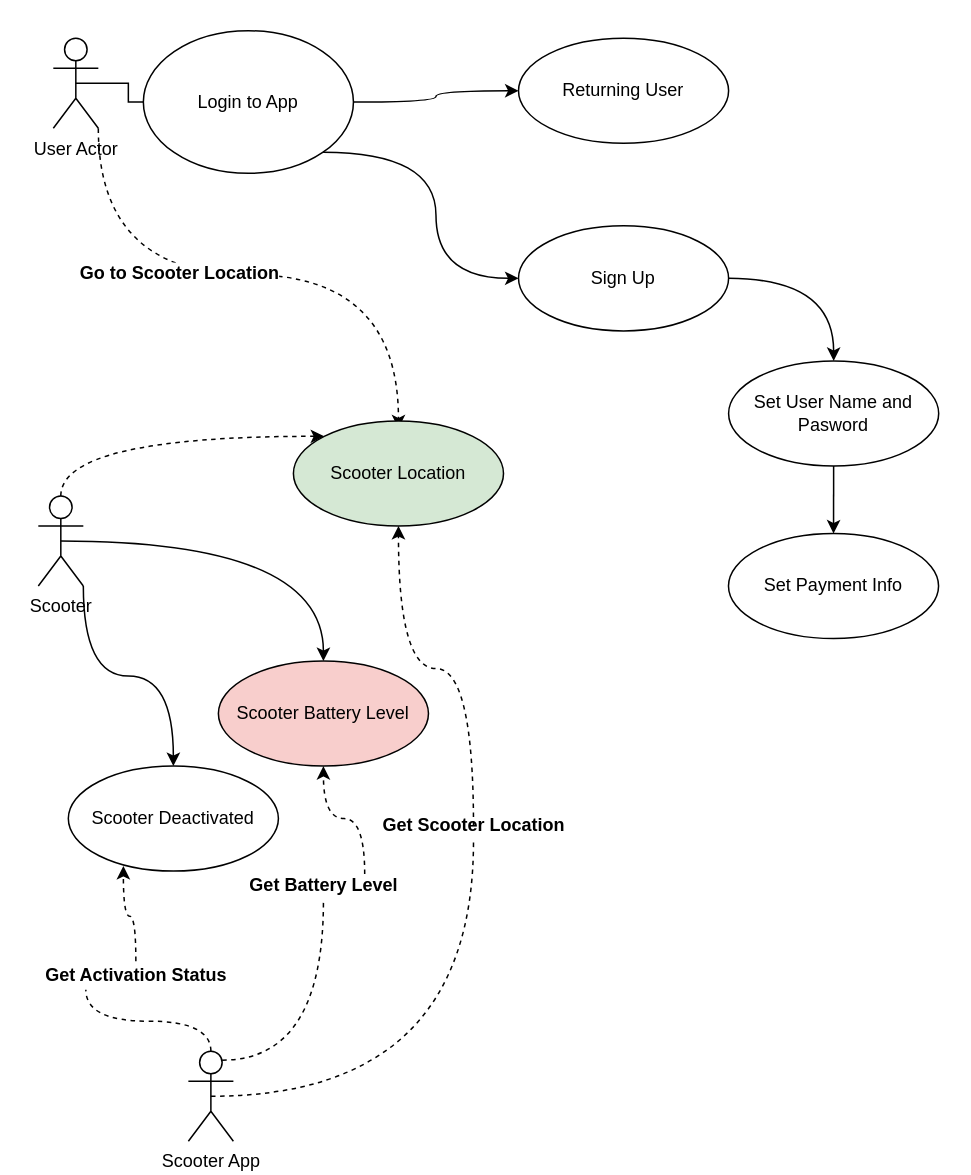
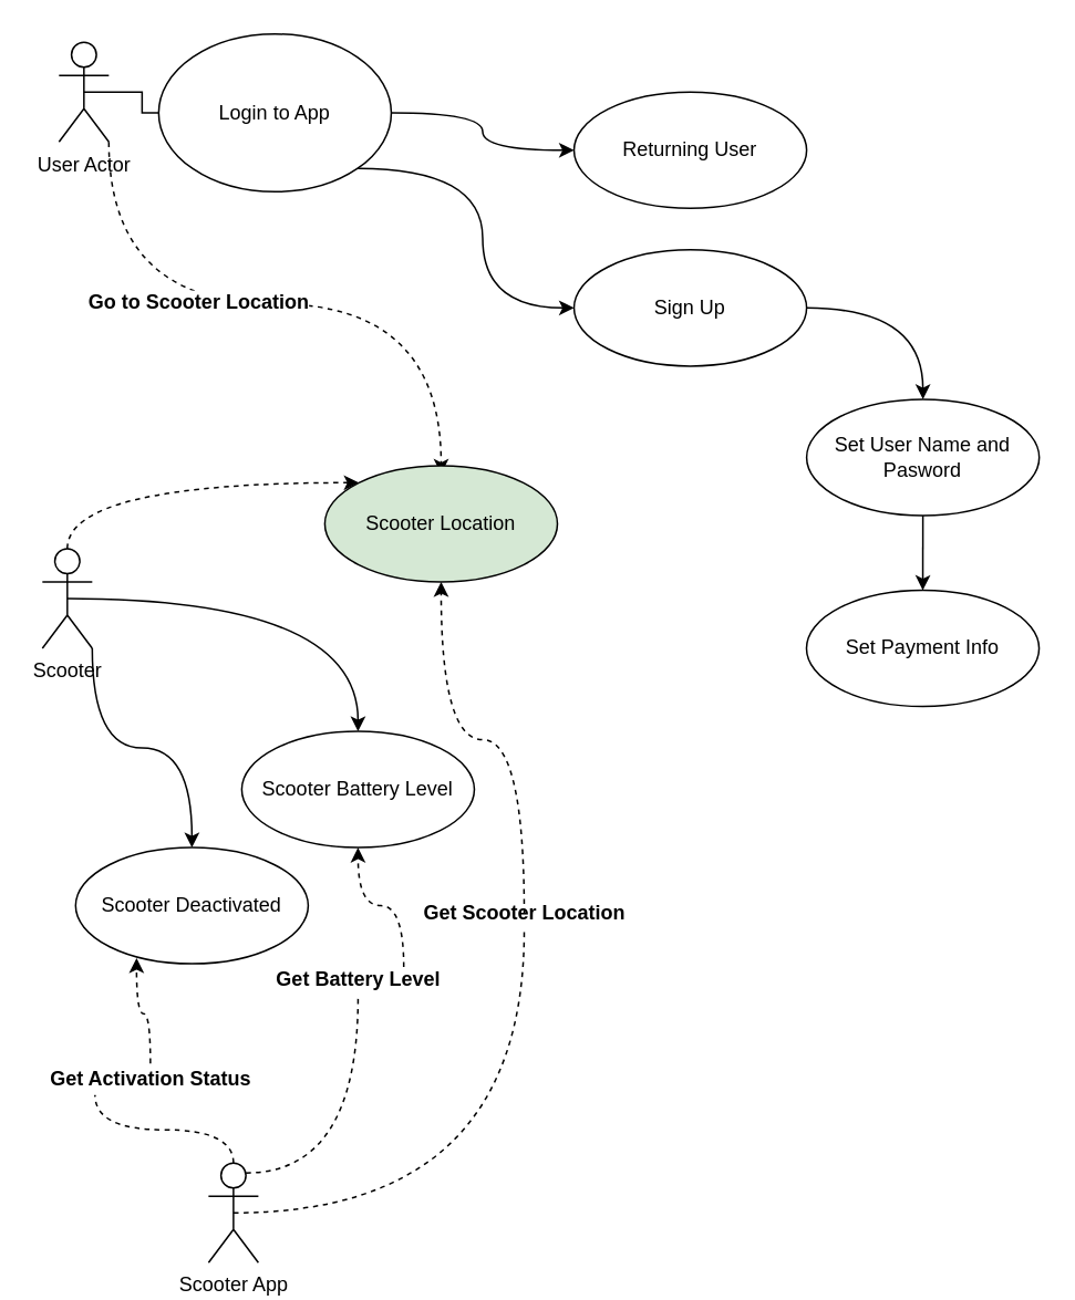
- <mxCell id="15" value="Returning User" style="ellipse;whiteSpace=wrap;html=1;" vertex="1" parent="1"><mxGeometry x="345" y="25" width="140" height="70" as="geometry" /></mxCell>
+ <mxCell id="15" value="Returning User" style="ellipse;whiteSpace=wrap;html=1;" vertex="1" parent="1"><mxGeometry x="345" y="55" width="140" height="70" as="geometry" /></mxCell>
- <mxCell id="16" value="Scooter Battery Level" style="ellipse;whiteSpace=wrap;html=1;fillColor=#f8cecc;" vertex="1" parent="1"><mxGeometry x="145" y="440" width="140" height="70" as="geometry" /></mxCell>
+ <mxCell id="16" value="Scooter Battery Level" style="ellipse;whiteSpace=wrap;html=1;" vertex="1" parent="1"><mxGeometry x="145" y="440" width="140" height="70" as="geometry" /></mxCell>
